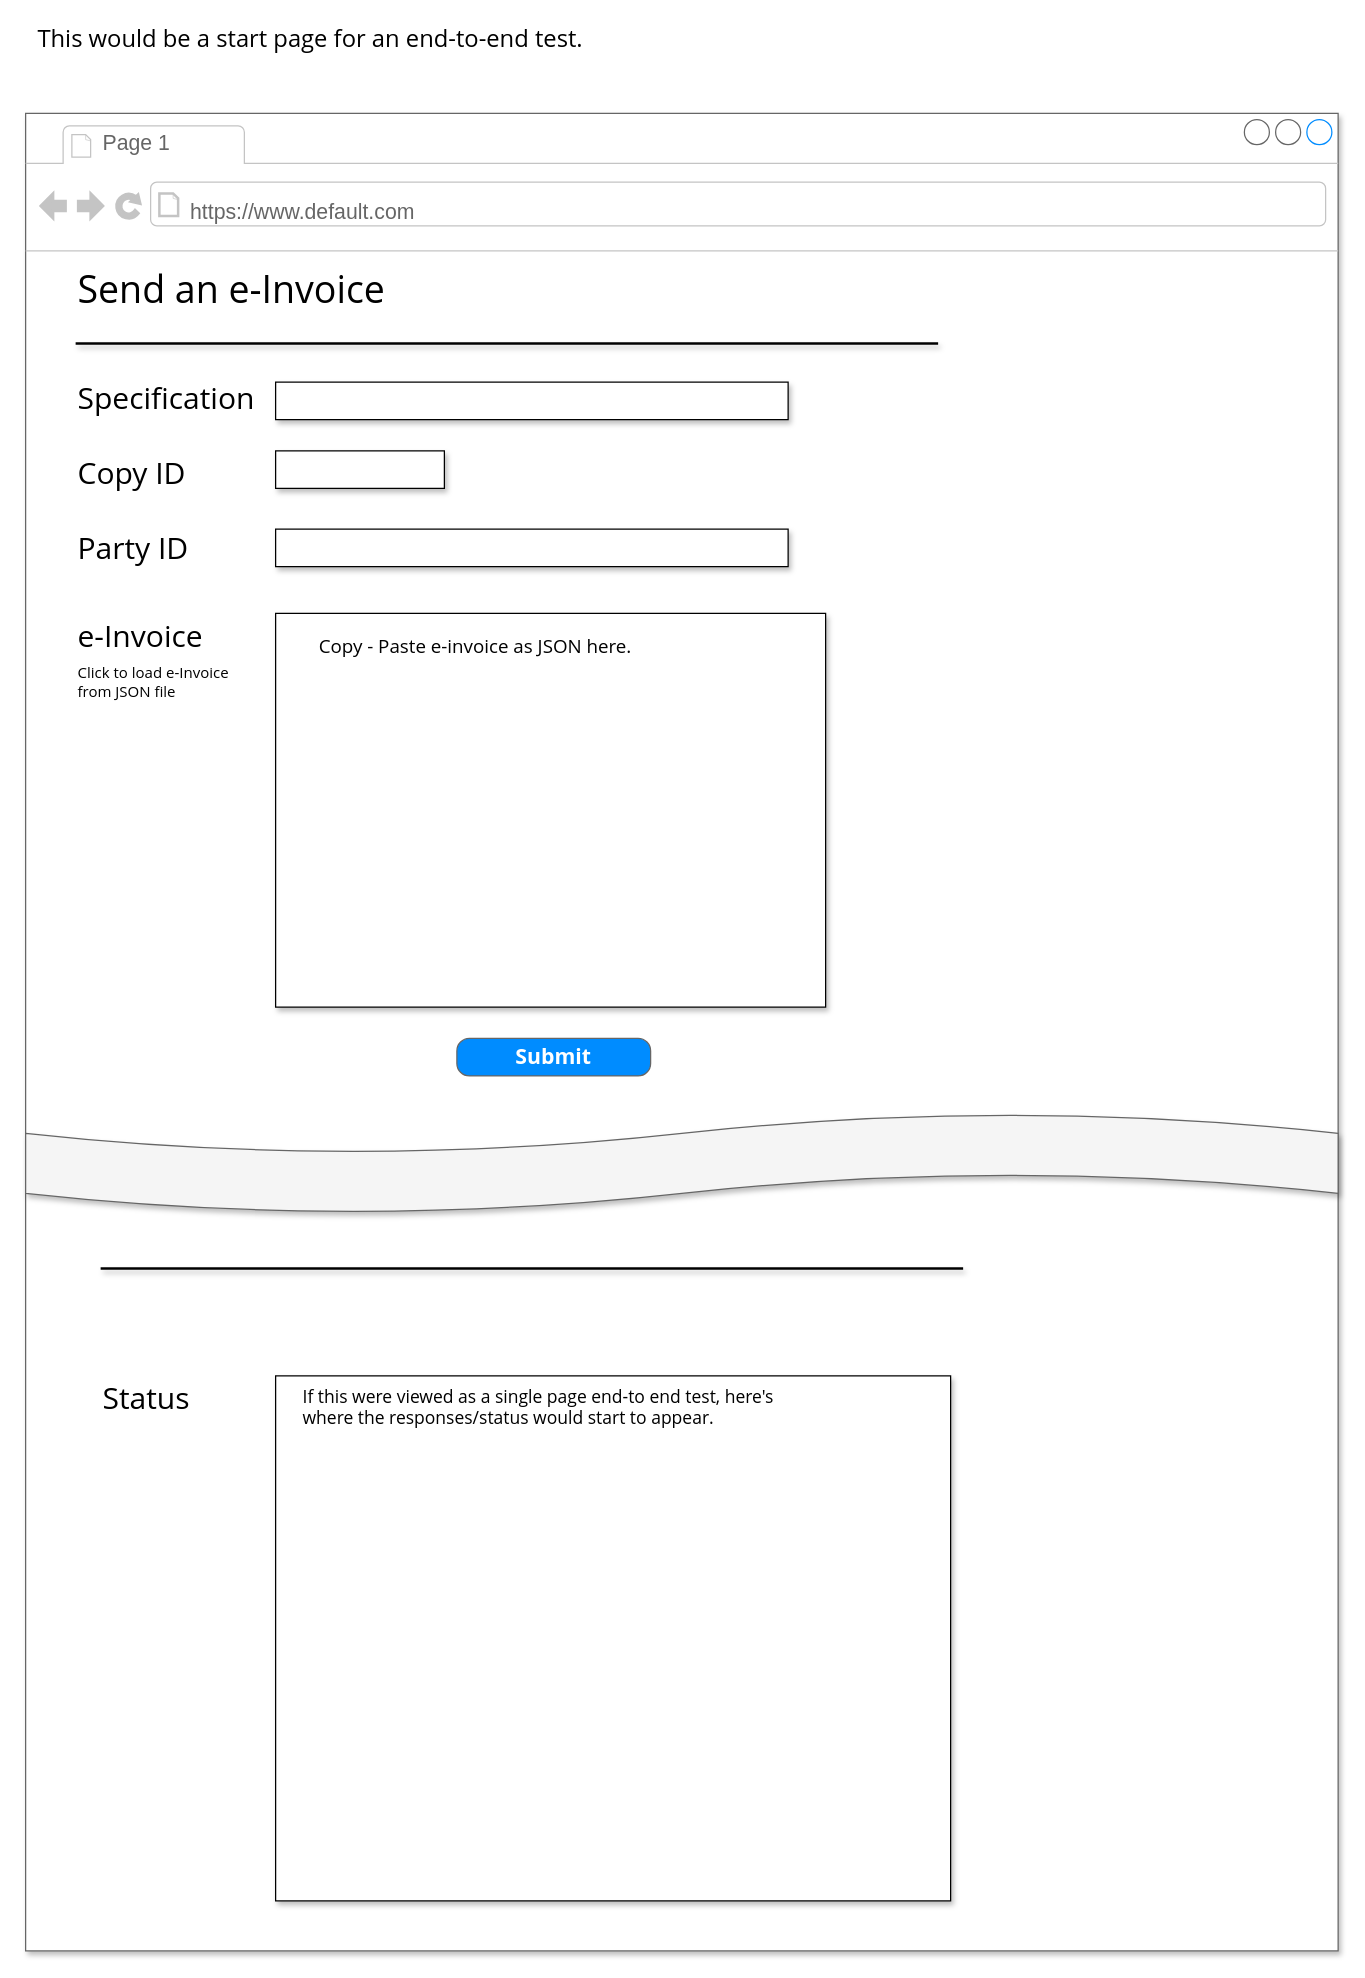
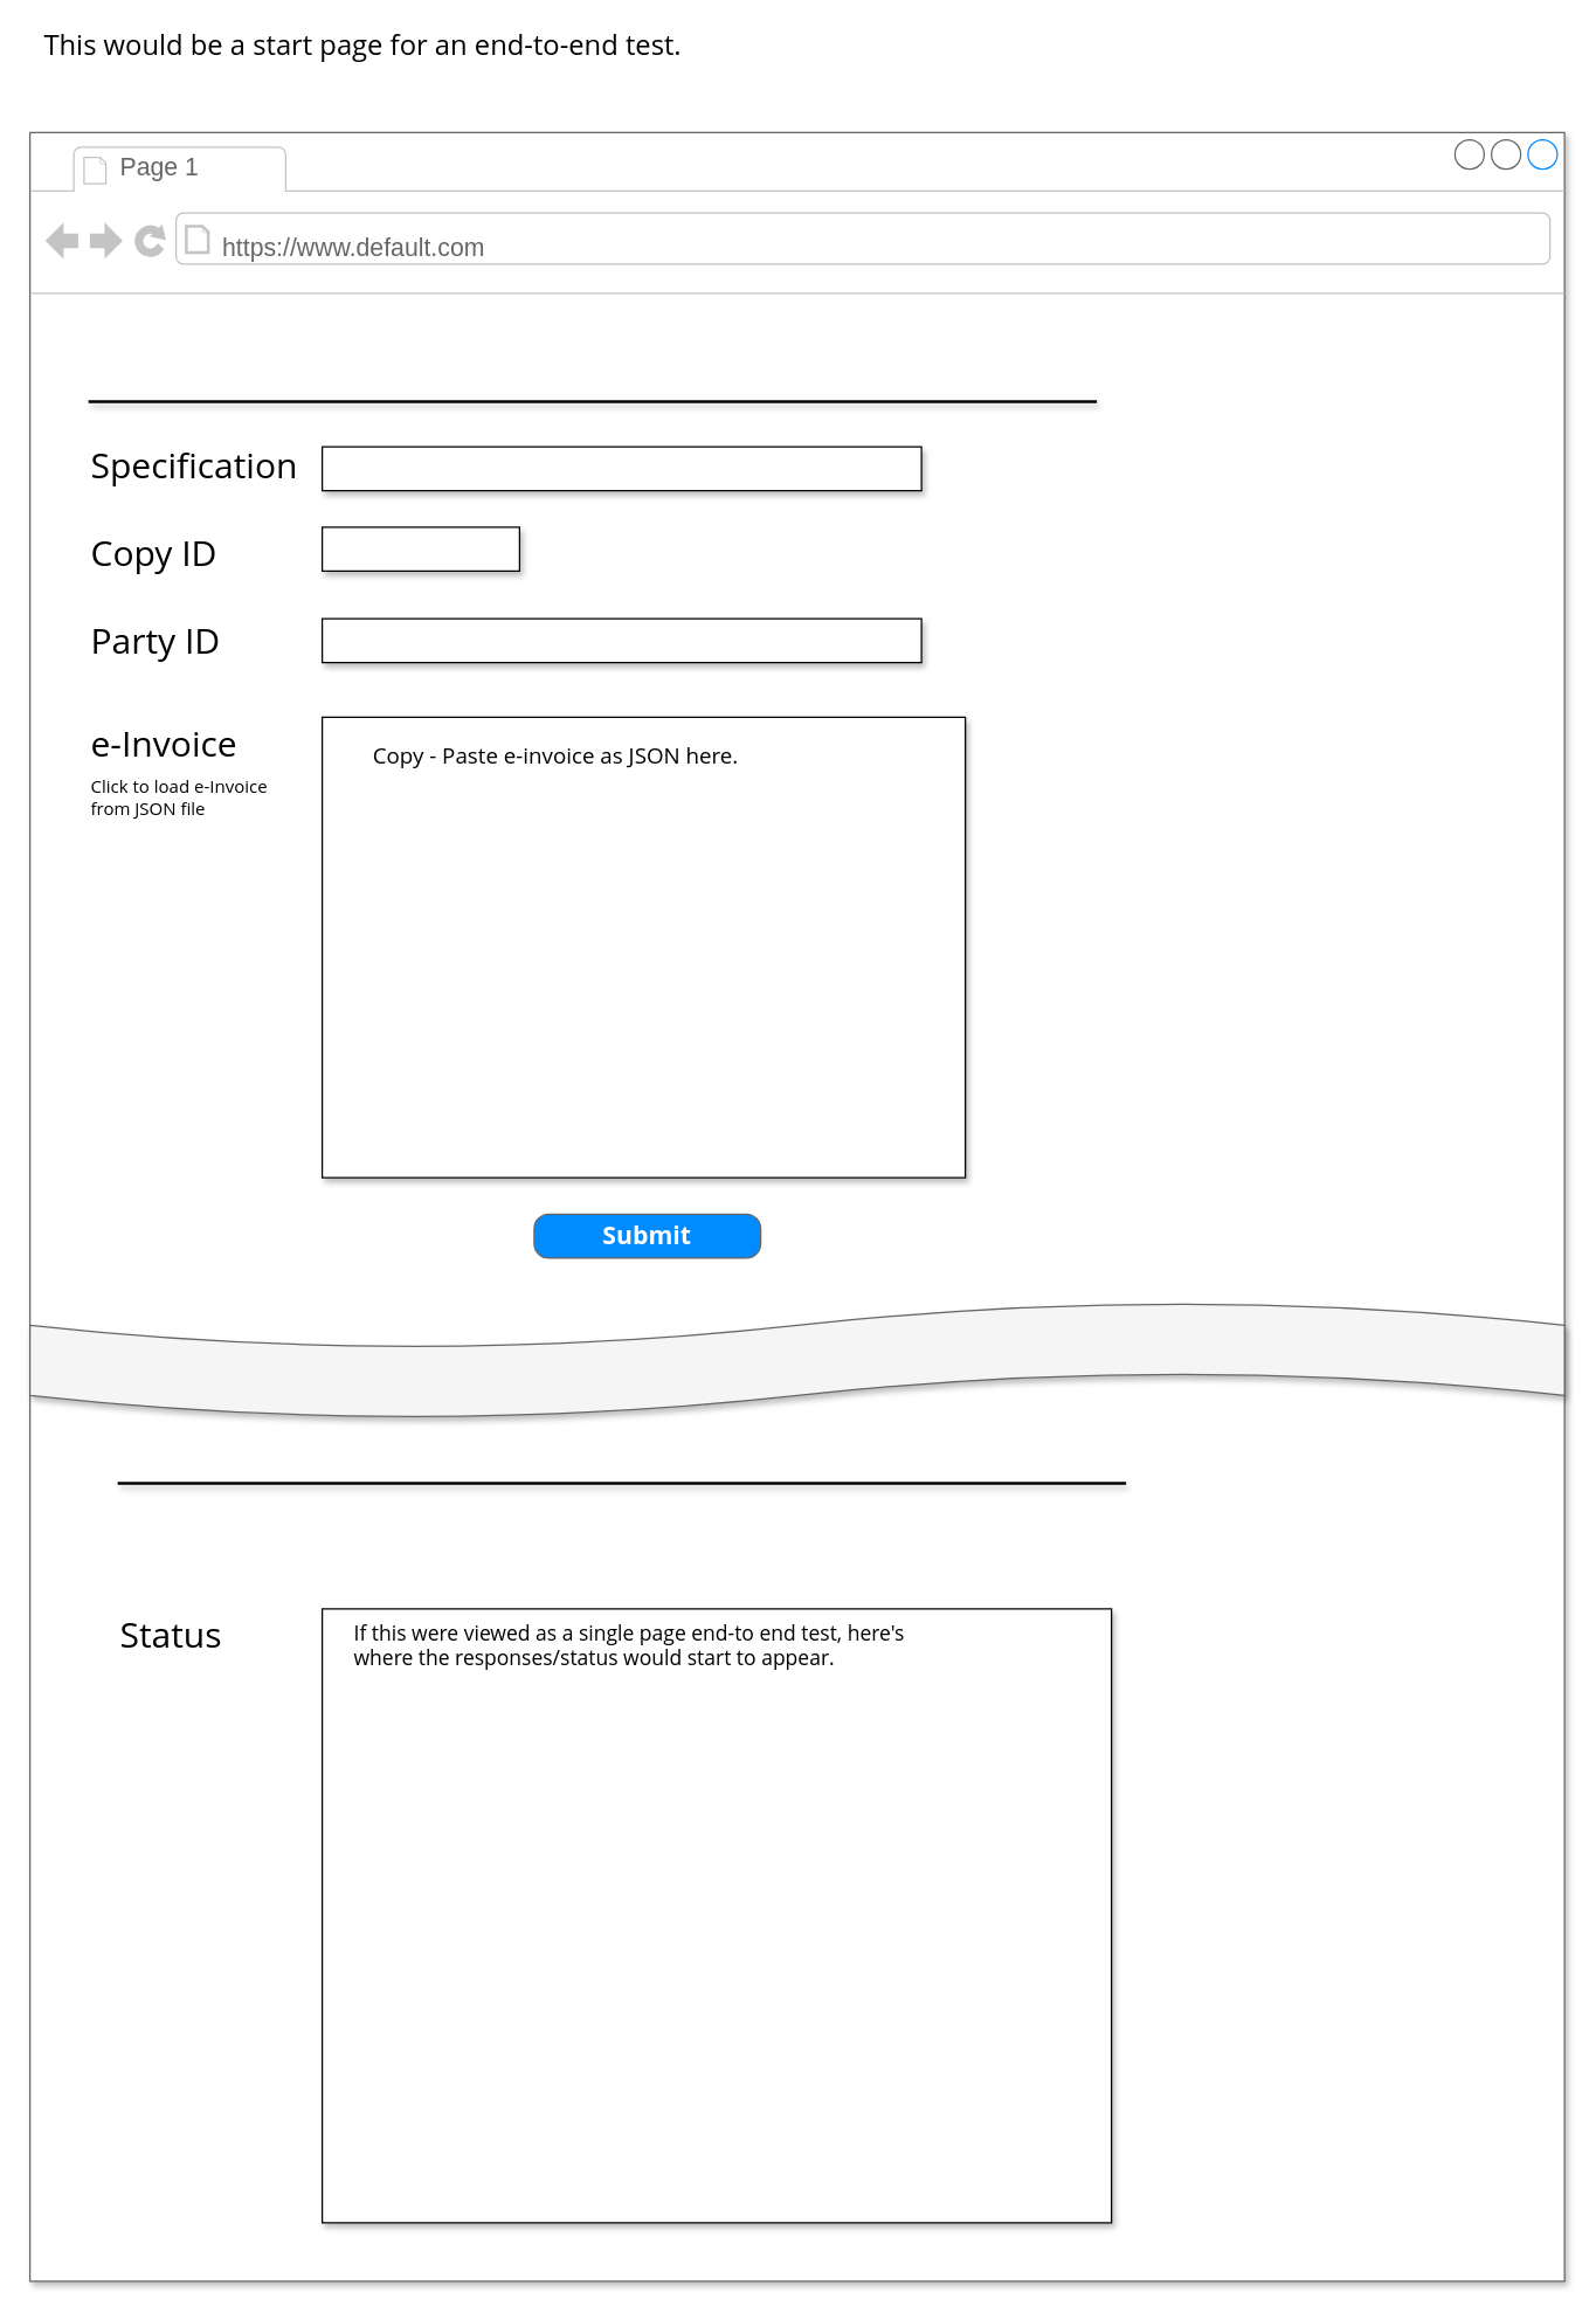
- <mxCell id="6" value="Send an e-Invoice" style="text;html=1;points=[];align=left;verticalAlign=top;spacingTop=-4;fontSize=30;fontFamily=Open Sans;fontSource=https%3A%2F%2Ffonts.googleapis.com%2Fcss%3Ffamily%3DOpen%2BSans;" parent="1" vertex="1"><mxGeometry x="60" y="210" width="340" height="50" as="geometry" /></mxCell>
